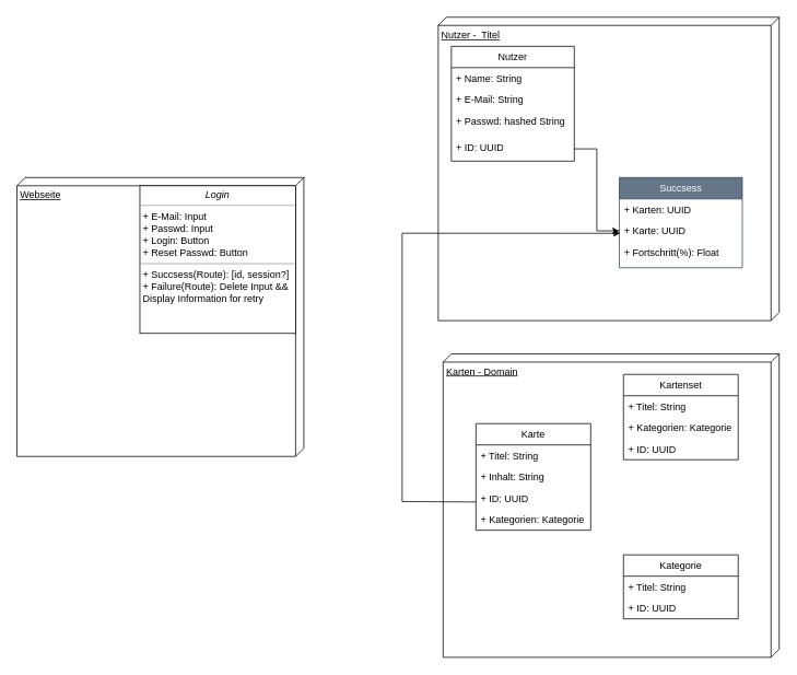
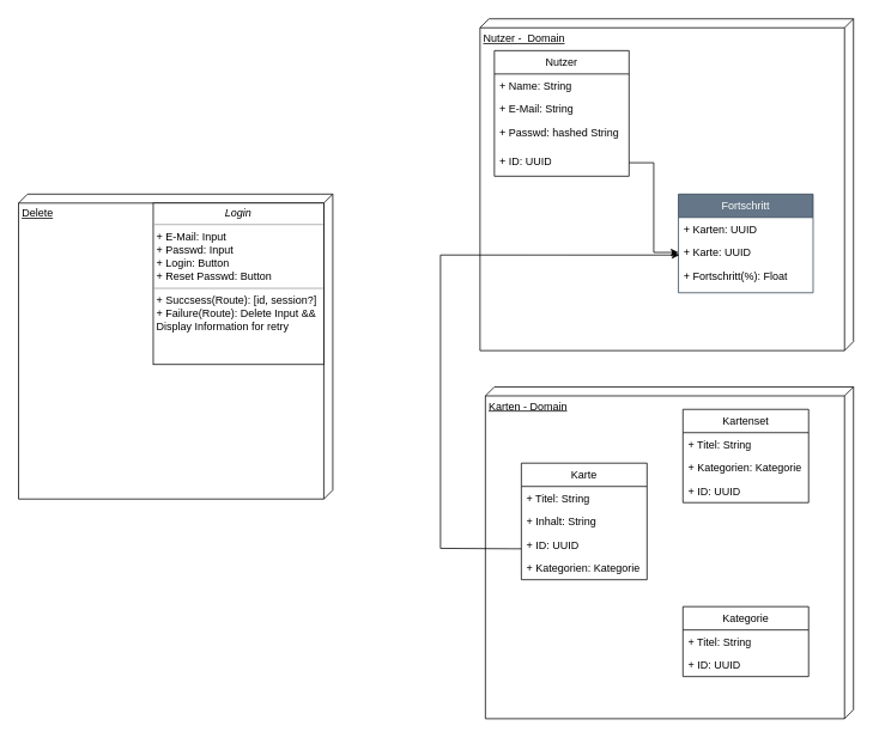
- <mxCell id="5" value="Nutzer -&amp;nbsp; Titel" style="verticalAlign=top;align=left;spacingTop=8;spacingLeft=2;spacingRight=12;shape=cube;size=10;direction=south;fontStyle=4;html=1;whiteSpace=wrap;" vertex="1" parent="1"><mxGeometry x="534" y="20.5" width="416" height="370" as="geometry" /></mxCell>
+ <mxCell id="5" value="Nutzer -&amp;nbsp; Domain" style="verticalAlign=top;align=left;spacingTop=8;spacingLeft=2;spacingRight=12;shape=cube;size=10;direction=south;fontStyle=4;html=1;whiteSpace=wrap;" vertex="1" parent="1"><mxGeometry x="534" y="20.5" width="416" height="370" as="geometry" /></mxCell>
- <mxCell id="23" value="Succsess" style="swimlane;fontStyle=0;childLayout=stackLayout;horizontal=1;startSize=26;fillColor=#647687;horizontalStack=0;resizeParent=1;resizeParentMax=0;resizeLast=0;collapsible=1;marginBottom=0;whiteSpace=wrap;html=1;fontColor=#ffffff;strokeColor=#314354;" vertex="1" parent="1"><mxGeometry x="755" y="216" width="150" height="110" as="geometry" /></mxCell>
+ <mxCell id="23" value="Fortschritt" style="swimlane;fontStyle=0;childLayout=stackLayout;horizontal=1;startSize=26;fillColor=#647687;horizontalStack=0;resizeParent=1;resizeParentMax=0;resizeLast=0;collapsible=1;marginBottom=0;whiteSpace=wrap;html=1;fontColor=#ffffff;strokeColor=#314354;" vertex="1" parent="1"><mxGeometry x="755" y="216" width="150" height="110" as="geometry" /></mxCell>
- <mxCell id="2" value="Webseite" style="verticalAlign=top;align=left;spacingTop=8;spacingLeft=2;spacingRight=12;shape=cube;size=10;direction=south;fontStyle=4;html=1;whiteSpace=wrap;" vertex="1" parent="1"><mxGeometry x="20" y="216" width="350" height="340" as="geometry" /></mxCell>
+ <mxCell id="2" value="Delete" style="verticalAlign=top;align=left;spacingTop=8;spacingLeft=2;spacingRight=12;shape=cube;size=10;direction=south;fontStyle=4;html=1;whiteSpace=wrap;" vertex="1" parent="1"><mxGeometry x="20" y="216" width="350" height="340" as="geometry" /></mxCell>
